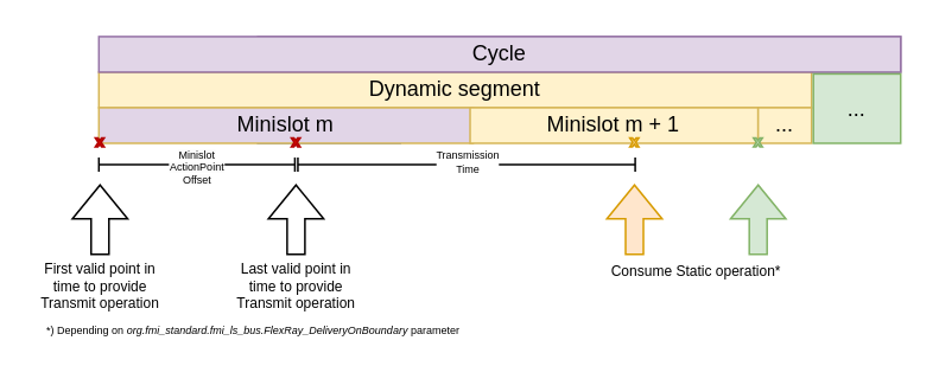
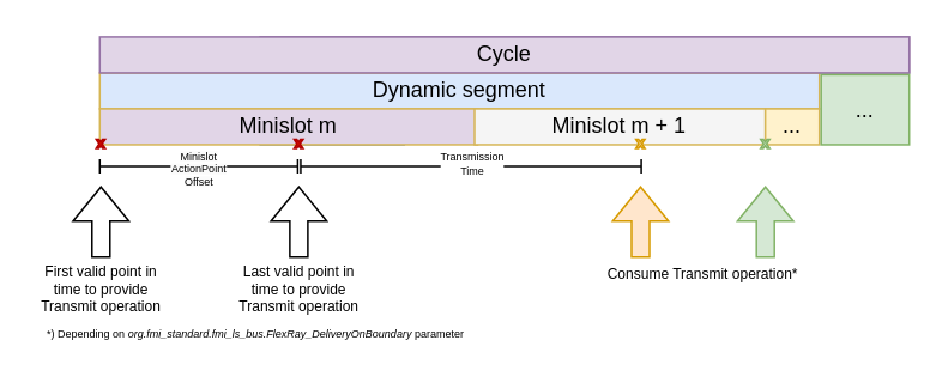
- <mxCell id="6" value="Dynamic segment" style="rounded=0;whiteSpace=wrap;html=1;fillColor=#fff2cc;strokeColor=#d6b656;" parent="1" vertex="1"><mxGeometry x="55" y="40" width="400" height="20" as="geometry" /></mxCell>
+ <mxCell id="6" value="Dynamic segment" style="rounded=0;whiteSpace=wrap;html=1;fillColor=#dae8fc;strokeColor=#d6b656;" parent="1" vertex="1"><mxGeometry x="55" y="40" width="400" height="20" as="geometry" /></mxCell>
- <mxCell id="8" value="Minislot m + 1" style="rounded=0;whiteSpace=wrap;html=1;fillColor=#fff2cc;strokeColor=#d6b656;" parent="1" vertex="1"><mxGeometry x="263.34" y="60" width="161.66" height="20" as="geometry" /></mxCell>
+ <mxCell id="8" value="Minislot m + 1" style="rounded=0;whiteSpace=wrap;html=1;fillColor=#f5f5f5;strokeColor=#d6b656;" parent="1" vertex="1"><mxGeometry x="263.34" y="60" width="161.66" height="20" as="geometry" /></mxCell>
- <mxCell id="14" value="Consume Static operation*" style="text;html=1;strokeColor=none;fillColor=none;align=center;verticalAlign=middle;whiteSpace=wrap;rounded=0;fontSize=8;" parent="1" vertex="1"><mxGeometry x="329.35" y="137" width="122.65" height="30" as="geometry" /></mxCell>
+ <mxCell id="14" value="Consume Transmit operation*" style="text;html=1;strokeColor=none;fillColor=none;align=center;verticalAlign=middle;whiteSpace=wrap;rounded=0;fontSize=8;" parent="1" vertex="1"><mxGeometry x="329.35" y="137" width="122.65" height="30" as="geometry" /></mxCell>
